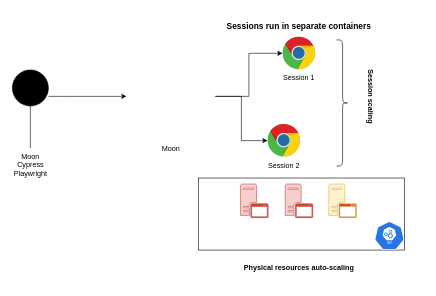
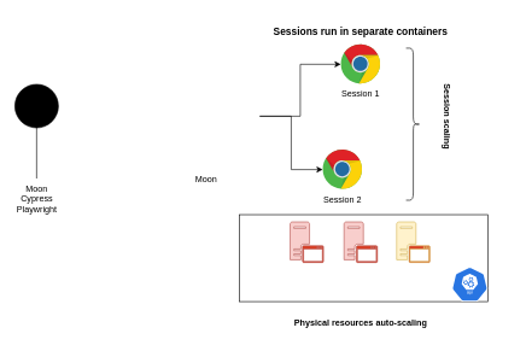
- <mxCell id="5" style="edgeStyle=orthogonalEdgeStyle;rounded=0;orthogonalLoop=1;jettySize=auto;html=1;" edge="1" parent="1" source="6" target="9"><mxGeometry relative="1" as="geometry"><Array as="points"><mxPoint x="110" y="160" /><mxPoint x="110" y="160" /></Array></mxGeometry></mxCell>
